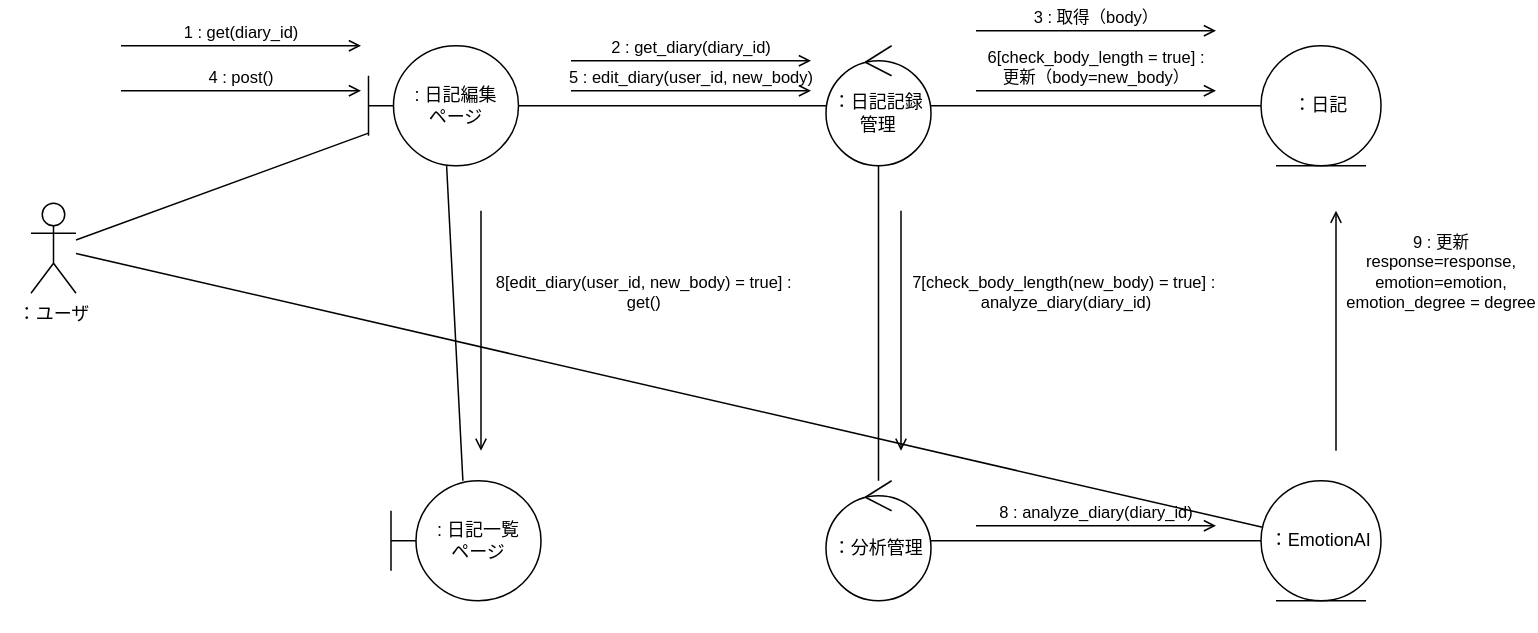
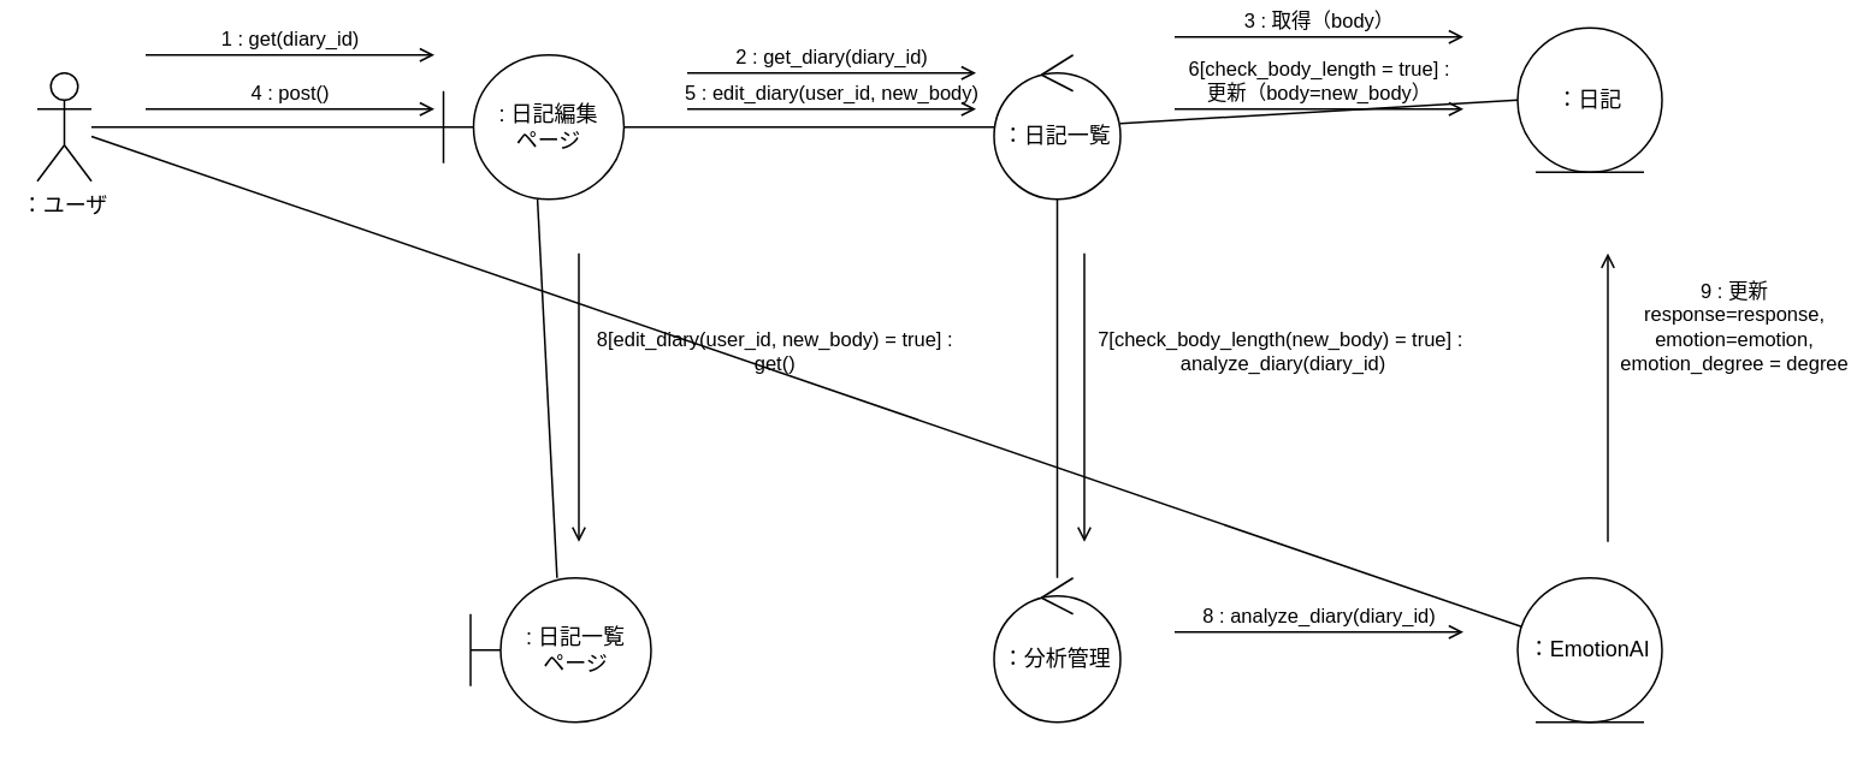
- <mxCell id="2" value="：日記" style="ellipse;shape=umlEntity;whiteSpace=wrap;html=1;" parent="1" vertex="1"><mxGeometry x="840" y="30" width="80" height="80" as="geometry" /></mxCell>
+ <mxCell id="2" value="：日記" style="ellipse;shape=umlEntity;whiteSpace=wrap;html=1;" parent="1" vertex="1"><mxGeometry x="840" y="15" width="80" height="80" as="geometry" /></mxCell>
- <mxCell id="5" value="：日記記録管理" style="ellipse;shape=umlControl;whiteSpace=wrap;html=1;" parent="1" vertex="1"><mxGeometry x="550" y="30" width="70" height="80" as="geometry" /></mxCell>
+ <mxCell id="5" value="：日記一覧" style="ellipse;shape=umlControl;whiteSpace=wrap;html=1;" parent="1" vertex="1"><mxGeometry x="550" y="30" width="70" height="80" as="geometry" /></mxCell>
- <mxCell id="11" value="：ユーザ" style="shape=umlActor;verticalLabelPosition=bottom;verticalAlign=top;html=1;outlineConnect=0;" parent="1" vertex="1"><mxGeometry x="20" y="135" width="30" height="60" as="geometry" /></mxCell>
+ <mxCell id="11" value="：ユーザ" style="shape=umlActor;verticalLabelPosition=bottom;verticalAlign=top;html=1;outlineConnect=0;" parent="1" vertex="1"><mxGeometry x="20" y="40" width="30" height="60" as="geometry" /></mxCell>
- <mxCell id="17" style="edgeStyle=none;html=1;endArrow=none;endFill=0;" parent="1" source="18" target="21" edge="1"><mxGeometry relative="1" as="geometry" /></mxCell>
